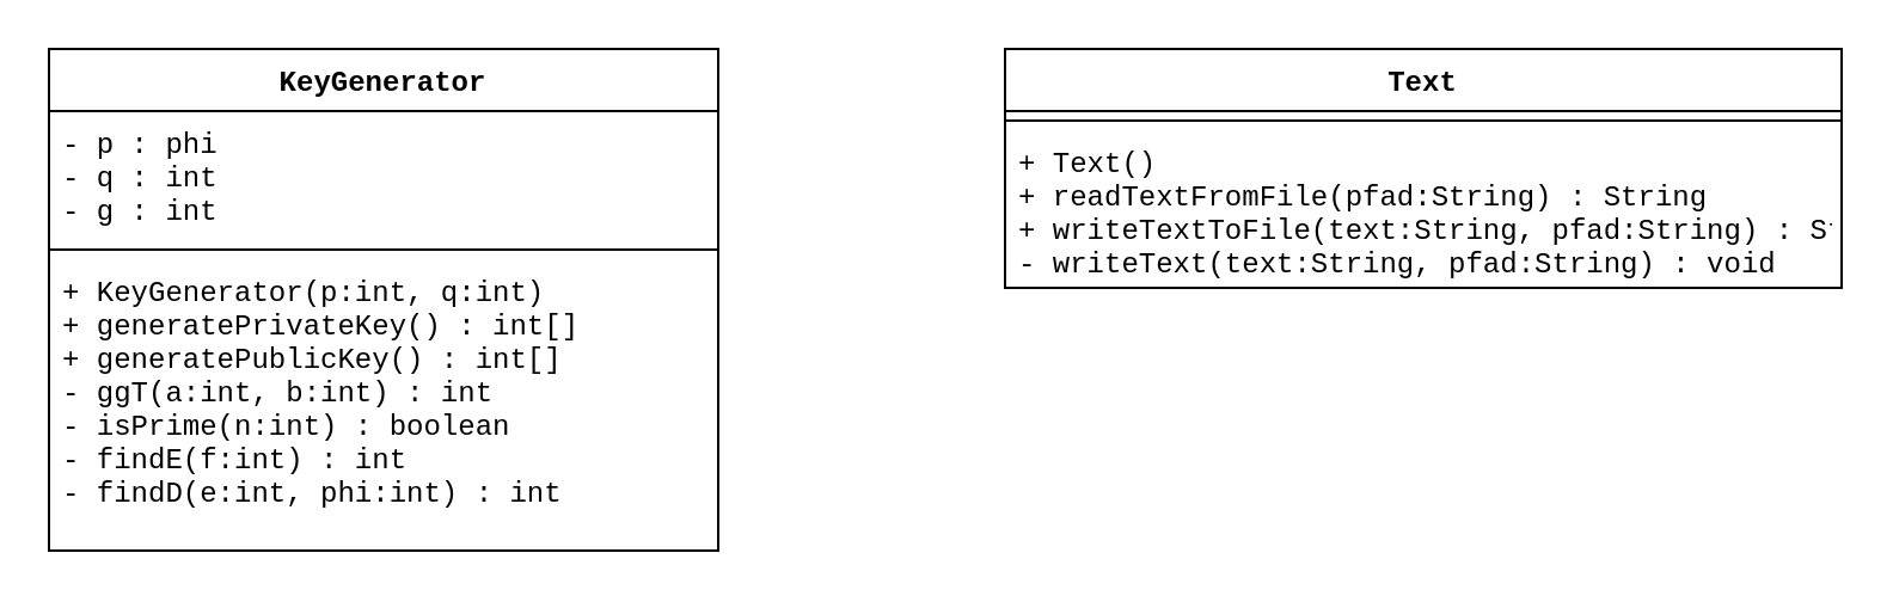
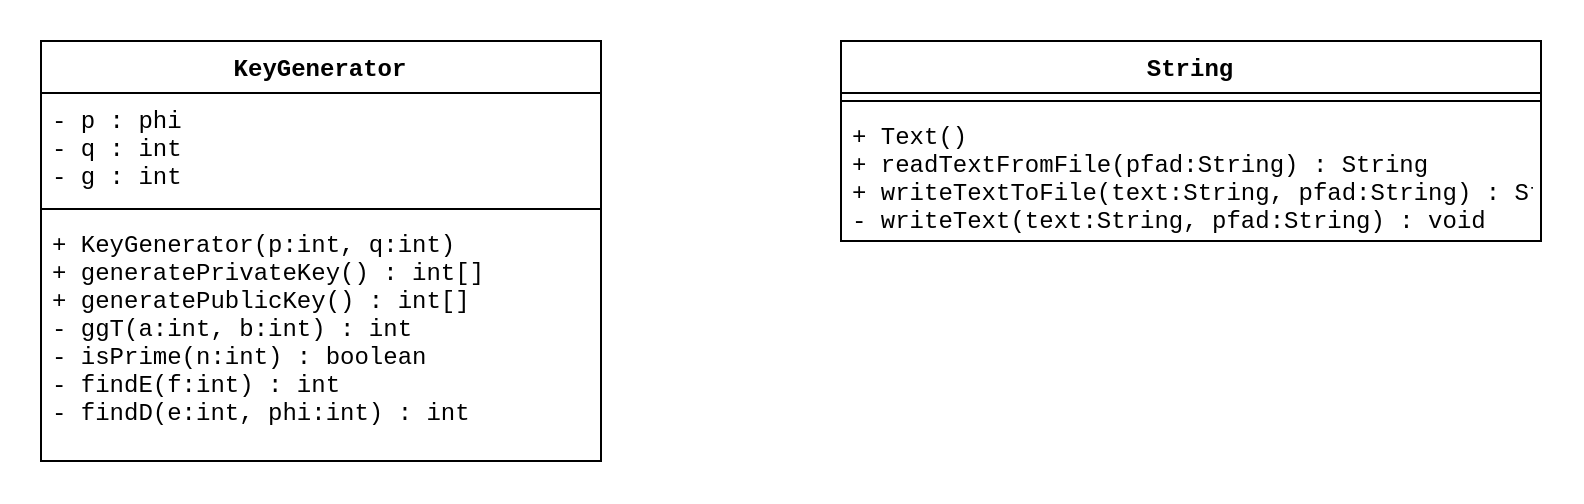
- <mxCell id="6" value="Text" style="swimlane;fontStyle=1;align=center;verticalAlign=top;childLayout=stackLayout;horizontal=1;startSize=26;horizontalStack=0;resizeParent=1;resizeParentMax=0;resizeLast=0;collapsible=1;marginBottom=0;fontFamily=Courier New;" vertex="1" parent="1"><mxGeometry x="420" y="20" width="350" height="100" as="geometry" /></mxCell>
+ <mxCell id="6" value="String" style="swimlane;fontStyle=1;align=center;verticalAlign=top;childLayout=stackLayout;horizontal=1;startSize=26;horizontalStack=0;resizeParent=1;resizeParentMax=0;resizeLast=0;collapsible=1;marginBottom=0;fontFamily=Courier New;" vertex="1" parent="1"><mxGeometry x="420" y="20" width="350" height="100" as="geometry" /></mxCell>
